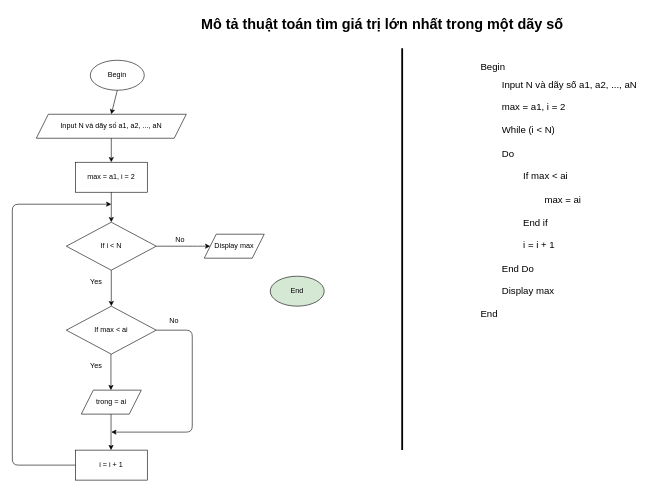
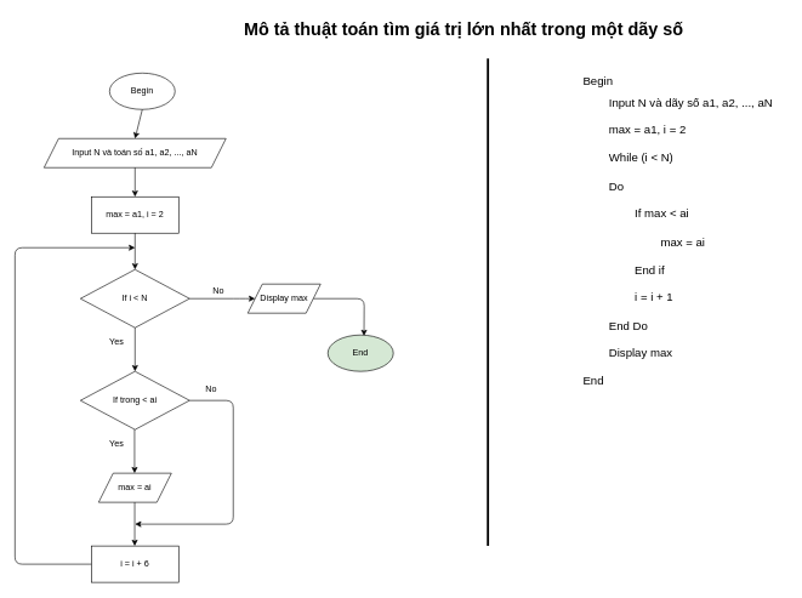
- <mxCell id="4" value="Input N và dãy số a1, a2, ..., aN" style="shape=parallelogram;perimeter=parallelogramPerimeter;whiteSpace=wrap;html=1;fixedSize=1;" parent="1" vertex="1"><mxGeometry x="60" y="190" width="250" height="40" as="geometry" /></mxCell>
+ <mxCell id="4" value="Input N và toán số a1, a2, ..., aN" style="shape=parallelogram;perimeter=parallelogramPerimeter;whiteSpace=wrap;html=1;fixedSize=1;" parent="1" vertex="1"><mxGeometry x="60" y="190" width="250" height="40" as="geometry" /></mxCell>
+ <mxCell id="15" value="" style="endArrow=classic;html=1;entryX=0.552;entryY=0.026;entryDx=0;entryDy=0;entryPerimeter=0;" parent="1" source="17" target="16" edge="1"><mxGeometry width="50" height="50" relative="1" as="geometry"><mxPoint x="494.58" y="410" as="sourcePoint" /><mxPoint x="494.58" y="460" as="targetPoint" /><Array as="points"><mxPoint x="500" y="410" /></Array></mxGeometry></mxCell>
- <mxCell id="19" value="If max &amp;lt; ai" style="rhombus;whiteSpace=wrap;html=1;" parent="1" vertex="1"><mxGeometry x="110" y="510" width="150" height="80" as="geometry" /></mxCell>
+ <mxCell id="19" value="If trong &amp;lt; ai" style="rhombus;whiteSpace=wrap;html=1;" parent="1" vertex="1"><mxGeometry x="110" y="510" width="150" height="80" as="geometry" /></mxCell>
- <mxCell id="12" value="trong = ai" style="shape=parallelogram;perimeter=parallelogramPerimeter;whiteSpace=wrap;html=1;fixedSize=1;" parent="1" vertex="1"><mxGeometry x="135" y="650" width="100" height="40" as="geometry" /></mxCell>
+ <mxCell id="12" value="max = ai" style="shape=parallelogram;perimeter=parallelogramPerimeter;whiteSpace=wrap;html=1;fixedSize=1;" parent="1" vertex="1"><mxGeometry x="135" y="650" width="100" height="40" as="geometry" /></mxCell>
- <mxCell id="23" value="i = i + 1" style="rounded=0;whiteSpace=wrap;html=1;" parent="1" vertex="1"><mxGeometry x="125" y="750" width="120" height="50" as="geometry" /></mxCell>
+ <mxCell id="23" value="i = i + 6" style="rounded=0;whiteSpace=wrap;html=1;" parent="1" vertex="1"><mxGeometry x="125" y="750" width="120" height="50" as="geometry" /></mxCell>
